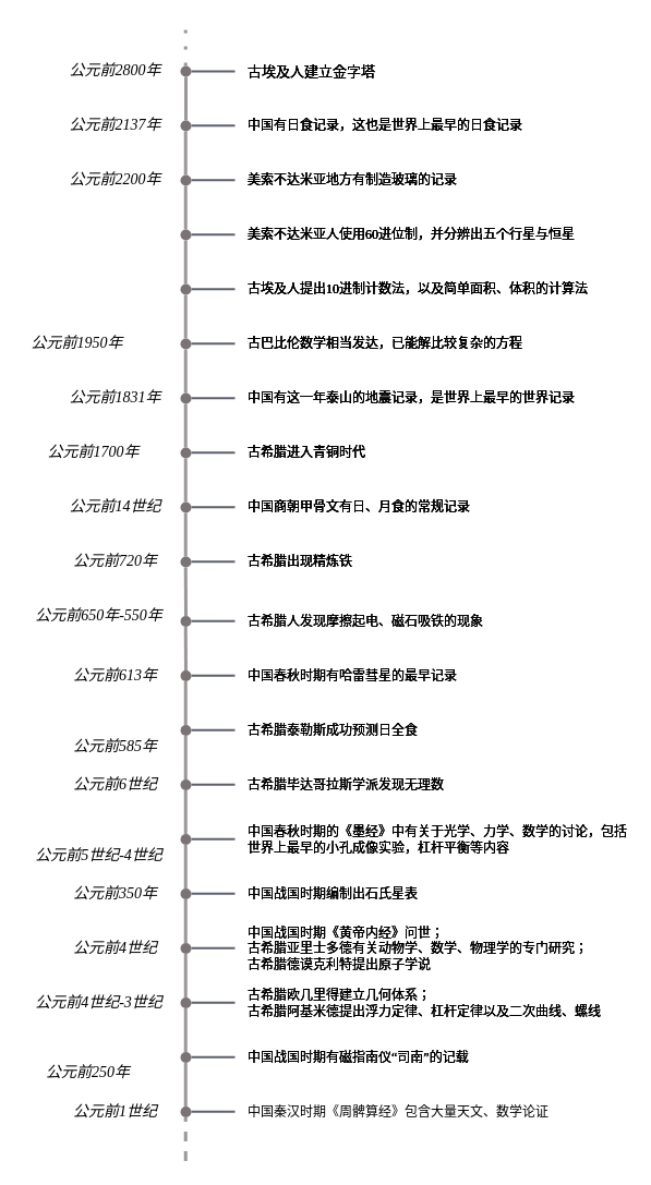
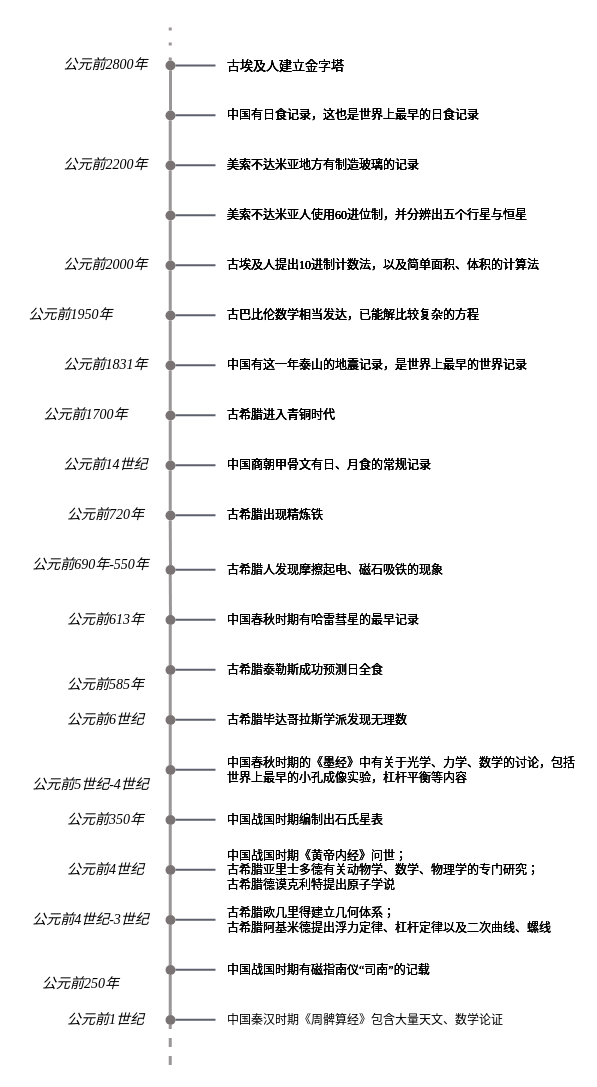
- <mxCell id="64" value="&lt;font style=&quot;font-size: 14px;&quot;&gt;&lt;i&gt;公元前2137年&lt;/i&gt;&lt;/font&gt;" style="text;strokeColor=none;fillColor=none;html=1;fontSize=7;fontStyle=0;verticalAlign=middle;align=center;fontFamily=Comic Sans MS;" vertex="1" parent="1"><mxGeometry x="55" y="105" width="100" height="20" as="geometry" /></mxCell>
+ <mxCell id="66" value="&lt;font style=&quot;font-size: 14px;&quot;&gt;&lt;i&gt;公元前2000年&lt;/i&gt;&lt;/font&gt;" style="text;strokeColor=none;fillColor=none;html=1;fontSize=7;fontStyle=0;verticalAlign=middle;align=center;fontFamily=Comic Sans MS;" vertex="1" parent="1"><mxGeometry x="55" y="255" width="100" height="20" as="geometry" /></mxCell>
- <mxCell id="72" value="&lt;font style=&quot;font-size: 14px;&quot;&gt;&lt;i&gt;公元前650年-550年&lt;/i&gt;&lt;/font&gt;" style="text;strokeColor=none;fillColor=none;html=1;fontSize=7;fontStyle=0;verticalAlign=middle;align=center;fontFamily=Comic Sans MS;" vertex="1" parent="1"><mxGeometry x="25" y="554.5" width="130" height="20" as="geometry" /></mxCell>
+ <mxCell id="72" value="&lt;font style=&quot;font-size: 14px;&quot;&gt;&lt;i&gt;公元前690年-550年&lt;/i&gt;&lt;/font&gt;" style="text;strokeColor=none;fillColor=none;html=1;fontSize=7;fontStyle=0;verticalAlign=middle;align=center;fontFamily=Comic Sans MS;" vertex="1" parent="1"><mxGeometry x="25" y="554.5" width="130" height="20" as="geometry" /></mxCell>
